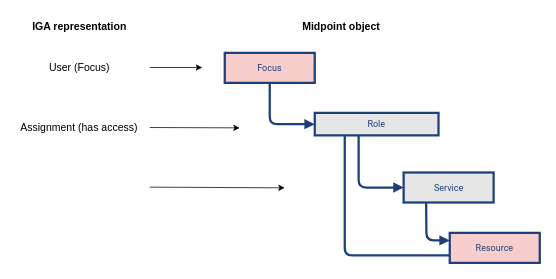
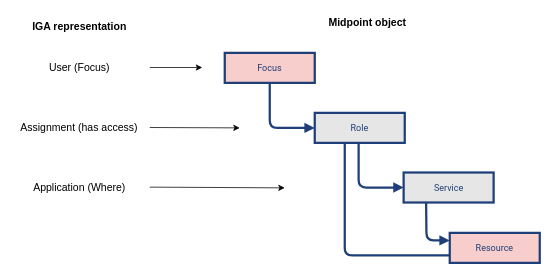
- <mxCell id="8" value="Midpoint object" style="text;html=1;strokeColor=none;fillColor=none;align=center;verticalAlign=middle;whiteSpace=wrap;rounded=0;fontSize=14;fontStyle=1" parent="1" vertex="1"><mxGeometry x="377.75" y="20" width="152.5" height="30" as="geometry" /></mxCell>
+ <mxCell id="8" value="Midpoint object" style="text;html=1;strokeColor=none;fillColor=none;align=center;verticalAlign=middle;whiteSpace=wrap;rounded=0;fontSize=14;fontStyle=1" parent="1" vertex="1"><mxGeometry x="412.75" y="15" width="152.5" height="30" as="geometry" /></mxCell>
- <mxCell id="3" value="&lt;font color=&quot;#1e3f78&quot; size=&quot;1&quot;&gt;&lt;span style=&quot;font-weight: 400 ; font-size: 12px&quot;&gt;Role&lt;/span&gt;&lt;/font&gt;" style="rounded=0;whiteSpace=wrap;html=1;strokeWidth=3;perimeterSpacing=0;glass=0;strokeColor=#1E3F78;fontFamily=Roboto;fontSource=https%3A%2F%2Ffonts.googleapis.com%2Fcss%3Ffamily%3DRoboto;fontColor=#FFFFFF;fontSize=11;fontStyle=1;spacing=2;verticalAlign=middle;fillColor=#E6E6E6;" parent="1" vertex="1"><mxGeometry x="419" y="150" width="165" height="30" as="geometry" /></mxCell>
+ <mxCell id="3" value="&lt;font color=&quot;#1e3f78&quot; size=&quot;1&quot;&gt;&lt;span style=&quot;font-weight: 400 ; font-size: 12px&quot;&gt;Role&lt;/span&gt;&lt;/font&gt;" style="rounded=0;whiteSpace=wrap;html=1;strokeWidth=3;perimeterSpacing=0;glass=0;strokeColor=#1E3F78;fontFamily=Roboto;fontSource=https%3A%2F%2Ffonts.googleapis.com%2Fcss%3Ffamily%3DRoboto;fontColor=#FFFFFF;fontSize=11;fontStyle=1;spacing=2;verticalAlign=middle;fillColor=#E6E6E6;" parent="1" vertex="1"><mxGeometry x="419" y="150" width="120" height="40" as="geometry" /></mxCell>
+ <mxCell id="6" value="&lt;font style=&quot;font-size: 14px&quot;&gt;Application (Where)&lt;/font&gt;" style="text;html=1;strokeColor=none;fillColor=none;align=center;verticalAlign=middle;whiteSpace=wrap;rounded=0;fontSize=12;" parent="1" vertex="1"><mxGeometry x="29" y="234.5" width="152.5" height="30" as="geometry" /></mxCell>
